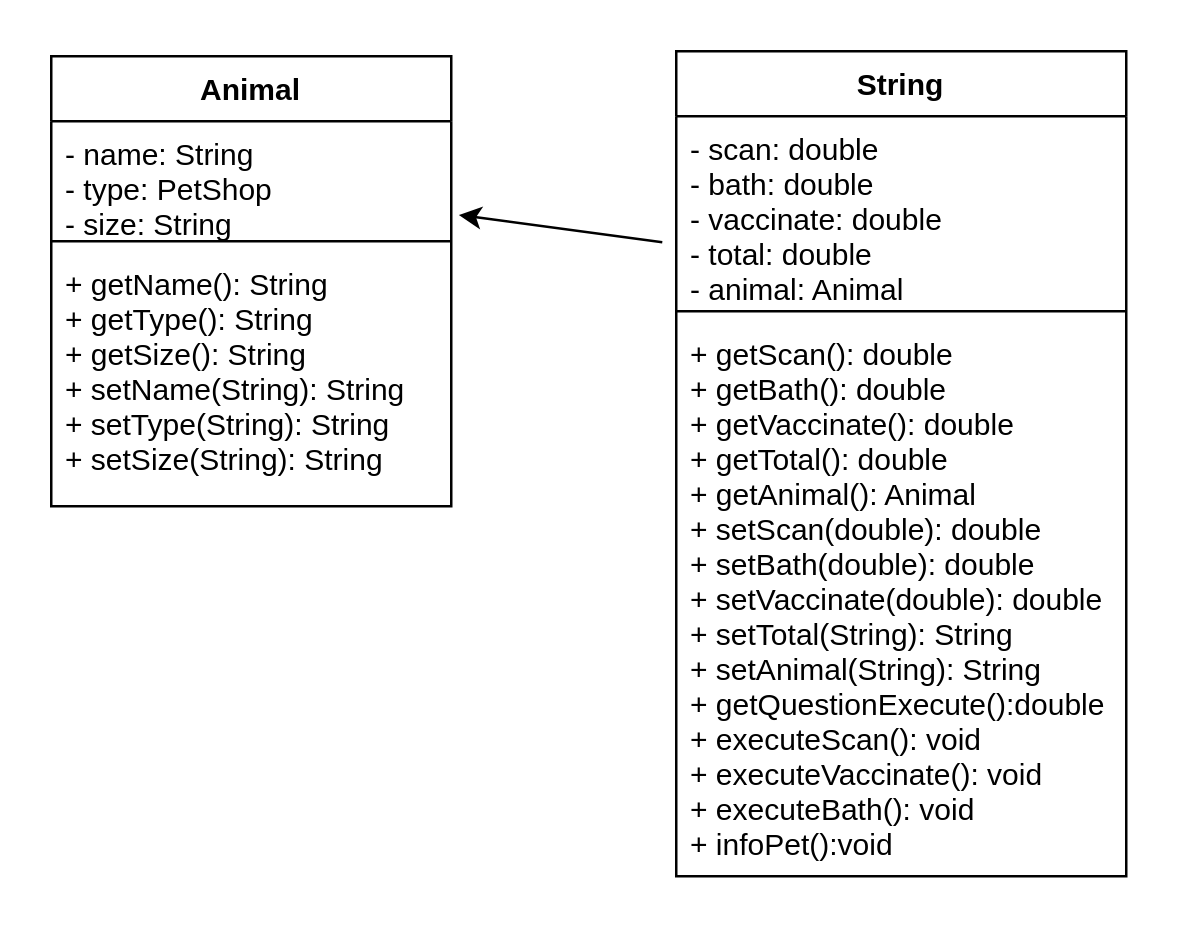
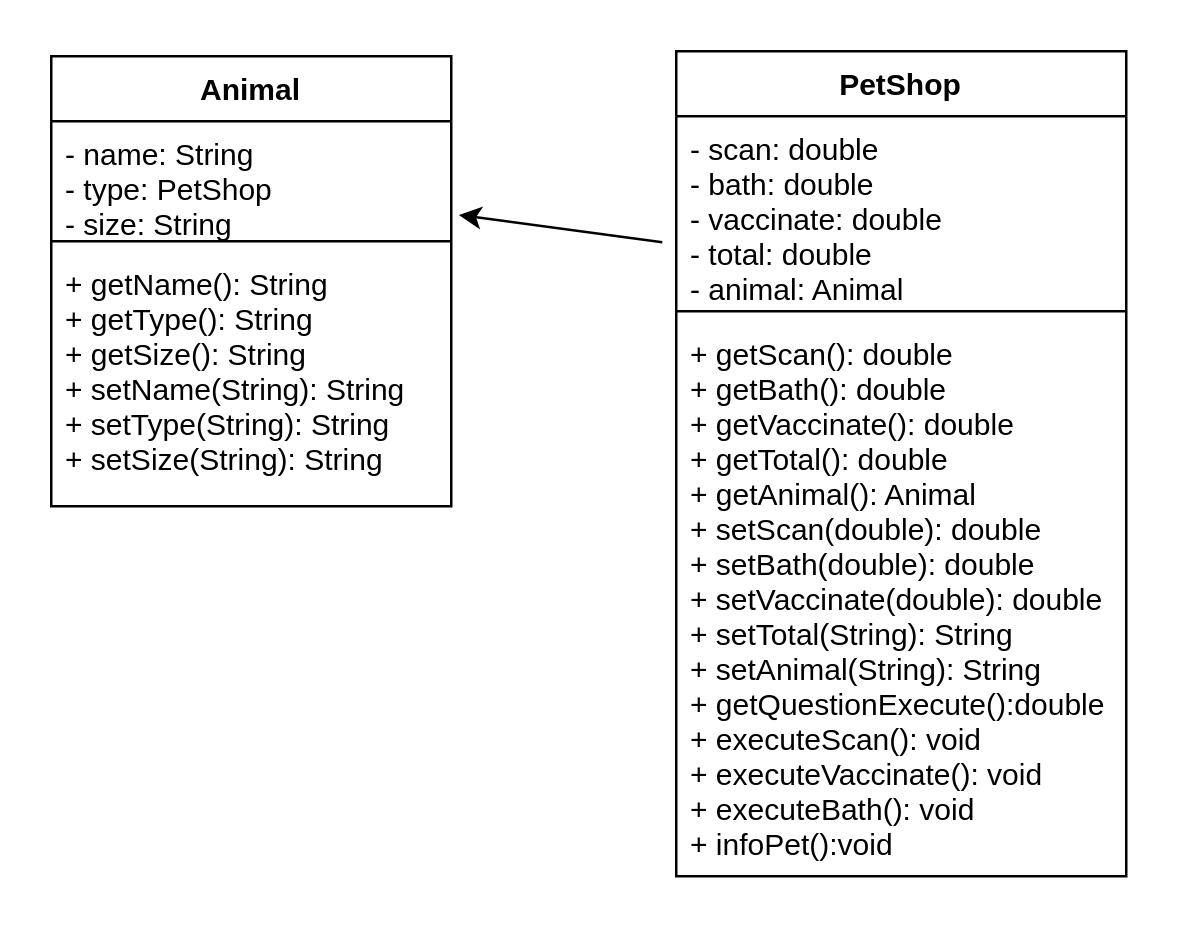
- <mxCell id="6" value="String" style="swimlane;fontStyle=1;align=center;verticalAlign=top;childLayout=stackLayout;horizontal=1;startSize=26;horizontalStack=0;resizeParent=1;resizeParentMax=0;resizeLast=0;collapsible=1;marginBottom=0;" vertex="1" parent="1"><mxGeometry x="270" y="20" width="180" height="330" as="geometry" /></mxCell>
+ <mxCell id="6" value="PetShop" style="swimlane;fontStyle=1;align=center;verticalAlign=top;childLayout=stackLayout;horizontal=1;startSize=26;horizontalStack=0;resizeParent=1;resizeParentMax=0;resizeLast=0;collapsible=1;marginBottom=0;" vertex="1" parent="1"><mxGeometry x="270" y="20" width="180" height="330" as="geometry" /></mxCell>
